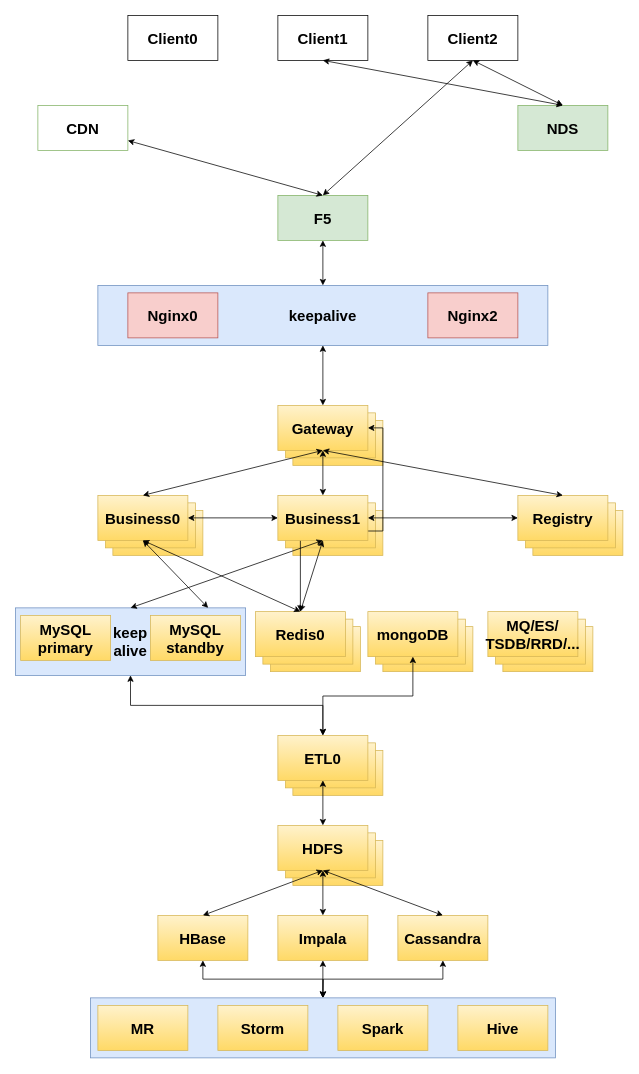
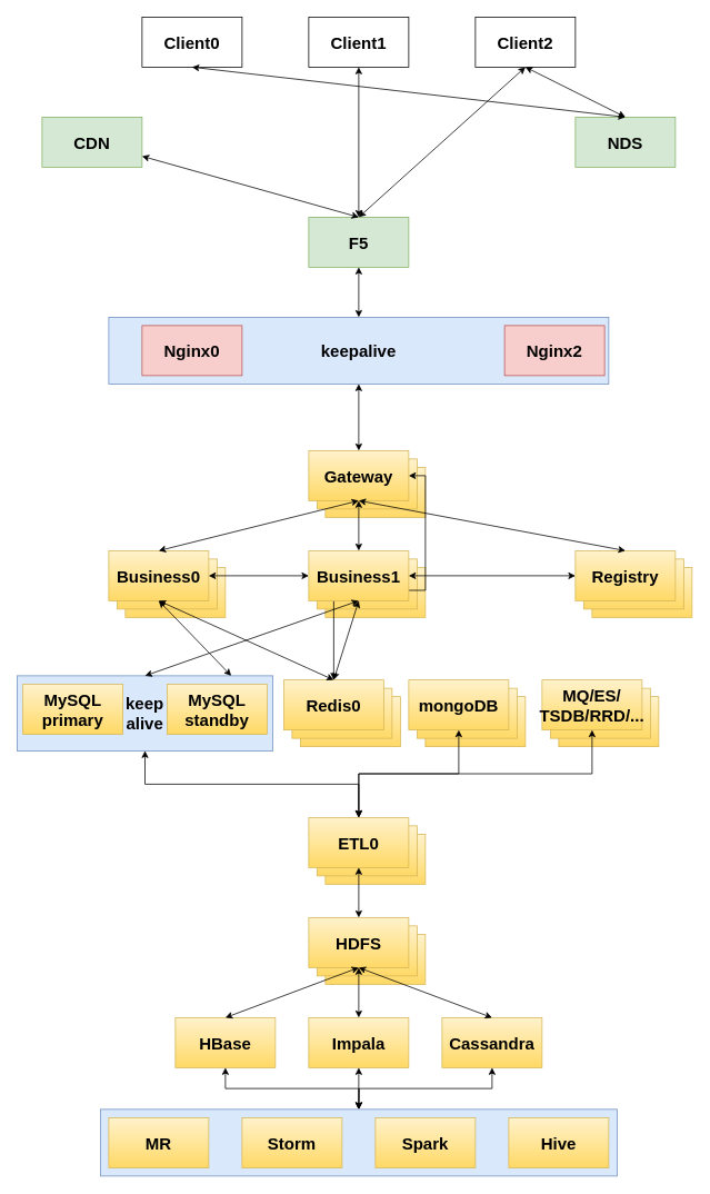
+ <mxCell id="38" value="" style="endArrow=classic;startArrow=classic;html=1;fontSize=20;entryX=0.5;entryY=1;entryDx=0;entryDy=0;exitX=0.5;exitY=0;exitDx=0;exitDy=0;" edge="1" parent="1" source="30" target="26"><mxGeometry width="50" height="50" relative="1" as="geometry"><mxPoint x="440" y="270" as="sourcePoint" /><mxPoint x="240" y="90" as="targetPoint" /></mxGeometry></mxCell>
- <mxCell id="34" value="" style="endArrow=classic;startArrow=classic;html=1;fontSize=20;entryX=0.5;entryY=1;entryDx=0;entryDy=0;exitX=0.5;exitY=0;exitDx=0;exitDy=0;" edge="1" parent="1" source="28" target="26"><mxGeometry width="50" height="50" relative="1" as="geometry"><mxPoint x="420" y="170" as="sourcePoint" /><mxPoint x="470" y="120" as="targetPoint" /></mxGeometry></mxCell>
+ <mxCell id="36" value="" style="endArrow=classic;startArrow=classic;html=1;fontSize=20;entryX=0.5;entryY=1;entryDx=0;entryDy=0;exitX=0.5;exitY=0;exitDx=0;exitDy=0;" edge="1" parent="1" source="28" target="25"><mxGeometry width="50" height="50" relative="1" as="geometry"><mxPoint x="760" y="150" as="sourcePoint" /><mxPoint x="440" y="90" as="targetPoint" /></mxGeometry></mxCell>
- <mxCell id="33" value="CDN" style="rounded=0;whiteSpace=wrap;html=1;fontSize=20;fontStyle=1;fillColor=#ffffff;strokeColor=#82b366;" vertex="1" parent="1"><mxGeometry x="50" y="140" width="120" height="60" as="geometry" /></mxCell>
+ <mxCell id="33" value="CDN" style="rounded=0;whiteSpace=wrap;html=1;fontSize=20;fontStyle=1;fillColor=#d5e8d4;strokeColor=#82b366;" vertex="1" parent="1"><mxGeometry x="50" y="140" width="120" height="60" as="geometry" /></mxCell>
- <mxCell id="32" value="Nginx2" style="rounded=0;whiteSpace=wrap;html=1;fontSize=20;fontStyle=1;fillColor=#f8cecc;strokeColor=#b85450;" vertex="1" parent="1"><mxGeometry x="570" y="390" width="120" height="60" as="geometry" /></mxCell>
+ <mxCell id="32" value="Nginx2" style="rounded=0;whiteSpace=wrap;html=1;fontSize=20;fontStyle=1;fillColor=#f8cecc;strokeColor=#b85450;" vertex="1" parent="1"><mxGeometry x="605" y="390" width="120" height="60" as="geometry" /></mxCell>
+ <mxCell id="61" style="edgeStyle=orthogonalEdgeStyle;rounded=0;orthogonalLoop=1;jettySize=auto;html=1;exitX=0.5;exitY=1;exitDx=0;exitDy=0;entryX=0.5;entryY=0;entryDx=0;entryDy=0;startArrow=classic;startFill=1;fontSize=20;" edge="1" parent="1" source="62" target="58"><mxGeometry relative="1" as="geometry" /></mxCell>
